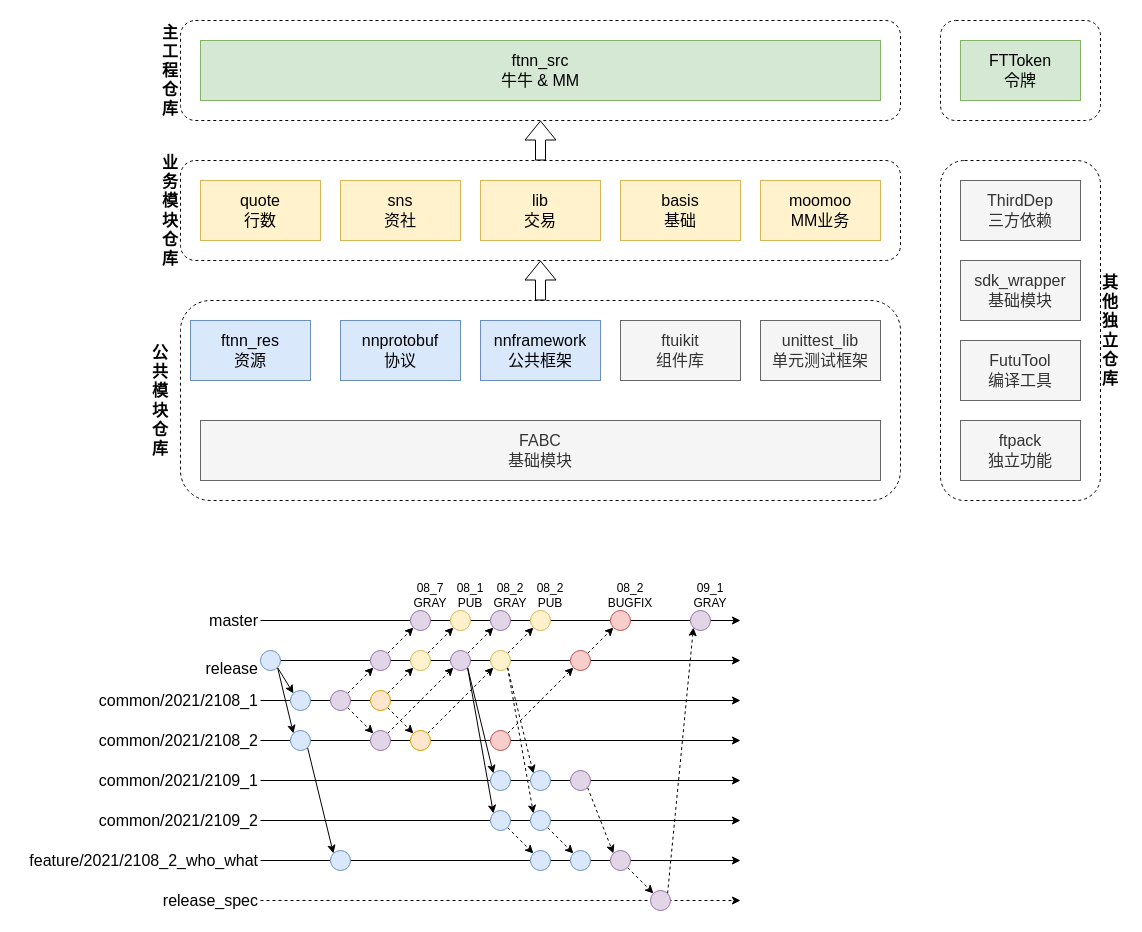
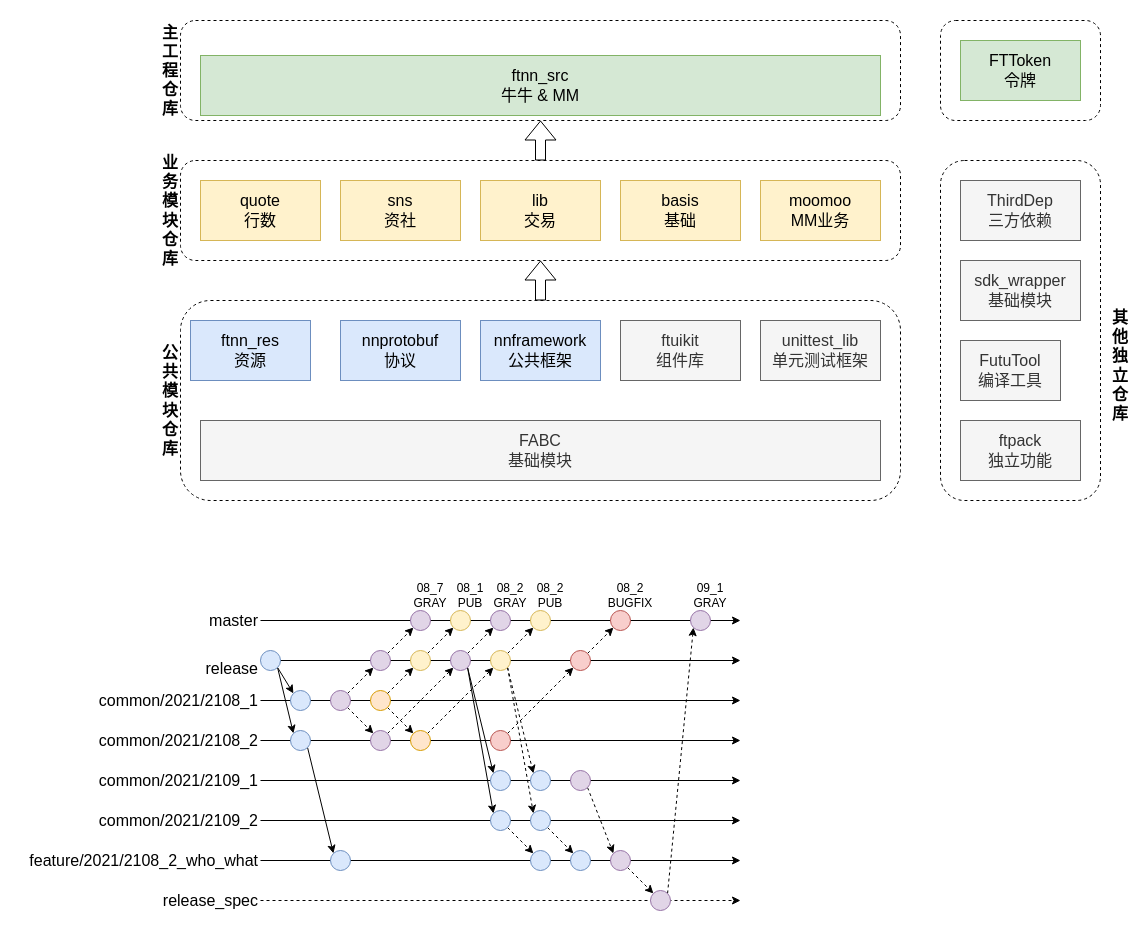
- <mxCell id="4" value="ftnn_src&lt;br&gt;牛牛 &amp;amp; MM" style="rounded=0;whiteSpace=wrap;html=1;fontSize=16;fillColor=#d5e8d4;align=center;strokeColor=#82b366;" vertex="1" parent="1"><mxGeometry x="200" y="40" width="680" height="60" as="geometry" /></mxCell>
+ <mxCell id="4" value="ftnn_src&lt;br&gt;牛牛 &amp;amp; MM" style="rounded=0;whiteSpace=wrap;html=1;fontSize=16;fillColor=#d5e8d4;align=center;strokeColor=#82b366;" vertex="1" parent="1"><mxGeometry x="200" y="55" width="680" height="60" as="geometry" /></mxCell>
- <mxCell id="29" value="其他独立仓库" style="text;html=1;strokeColor=none;fillColor=none;align=left;verticalAlign=middle;whiteSpace=wrap;rounded=0;dashed=1;fontSize=16;fontStyle=1" vertex="1" parent="1"><mxGeometry x="1100" y="160" width="20" height="340" as="geometry" /></mxCell>
+ <mxCell id="29" value="其他独立仓库" style="text;html=1;strokeColor=none;fillColor=none;align=left;verticalAlign=middle;whiteSpace=wrap;rounded=0;dashed=1;fontSize=16;fontStyle=1" vertex="1" parent="1"><mxGeometry x="1110" y="195" width="20" height="340" as="geometry" /></mxCell>
- <mxCell id="27" value="FutuTool&lt;br&gt;编译工具" style="rounded=0;whiteSpace=wrap;html=1;fontSize=16;fillColor=#f5f5f5;align=center;strokeColor=#666666;fontColor=#333333;" vertex="1" parent="1"><mxGeometry x="960" y="340" width="120" height="60" as="geometry" /></mxCell>
+ <mxCell id="27" value="FutuTool&lt;br&gt;编译工具" style="rounded=0;whiteSpace=wrap;html=1;fontSize=16;fillColor=#f5f5f5;align=center;strokeColor=#666666;fontColor=#333333;" vertex="1" parent="1"><mxGeometry x="960" y="340" width="100" height="60" as="geometry" /></mxCell>
- <mxCell id="19" value="公共模块仓库" style="text;html=1;strokeColor=none;fillColor=none;align=left;verticalAlign=middle;whiteSpace=wrap;rounded=0;dashed=1;fontSize=16;fontStyle=1" vertex="1" parent="1"><mxGeometry x="150" y="300" width="20" height="200" as="geometry" /></mxCell>
+ <mxCell id="19" value="公共模块仓库" style="text;html=1;strokeColor=none;fillColor=none;align=left;verticalAlign=middle;whiteSpace=wrap;rounded=0;dashed=1;fontSize=16;fontStyle=1" vertex="1" parent="1"><mxGeometry x="160" y="300" width="20" height="200" as="geometry" /></mxCell>
